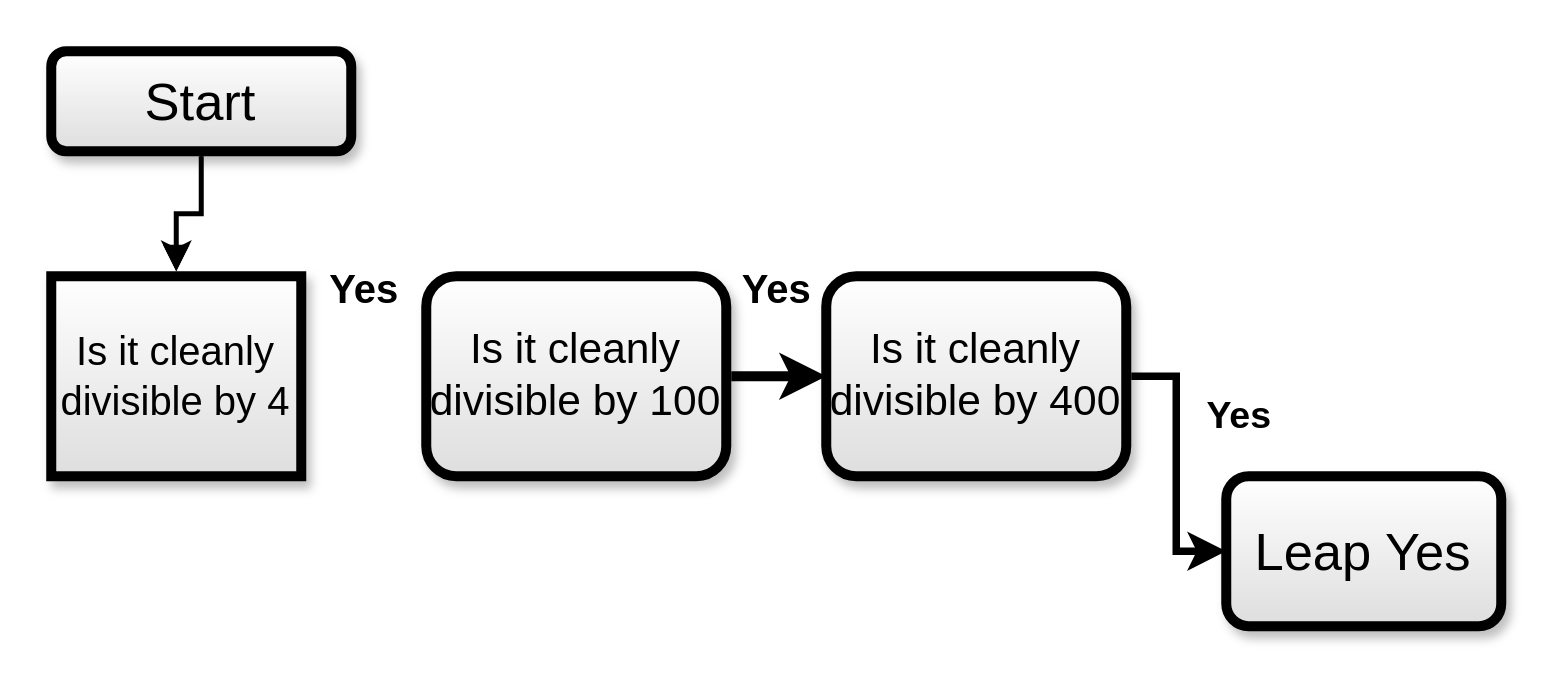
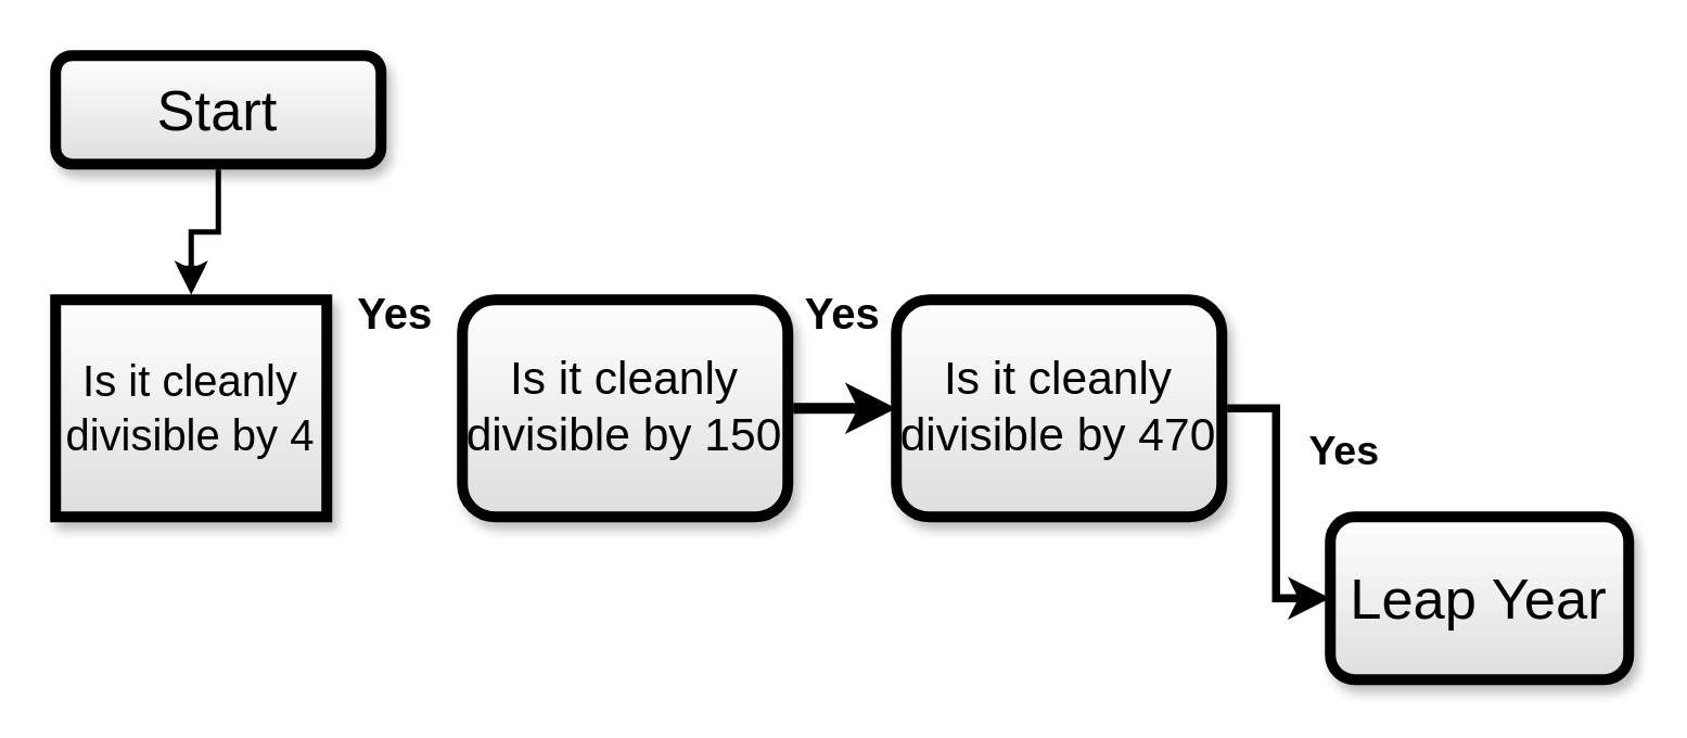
- <mxCell id="6" value="Is it cleanly divisible by 100" style="rounded=1;whiteSpace=wrap;html=1;fontSize=17;glass=0;strokeWidth=4;shadow=1;perimeterSpacing=2;gradientColor=#DEDEDE;" parent="1" vertex="1"><mxGeometry x="170" y="110" width="120" height="80" as="geometry" /></mxCell>
+ <mxCell id="6" value="Is it cleanly divisible by 150" style="rounded=1;whiteSpace=wrap;html=1;fontSize=17;glass=0;strokeWidth=4;shadow=1;perimeterSpacing=2;gradientColor=#DEDEDE;" parent="1" vertex="1"><mxGeometry x="170" y="110" width="120" height="80" as="geometry" /></mxCell>
- <mxCell id="10" value="Is it cleanly divisible by 400" style="rounded=1;whiteSpace=wrap;html=1;fontSize=17;glass=0;strokeWidth=4;shadow=1;perimeterSpacing=2;gradientColor=#DEDEDE;" vertex="1" parent="1"><mxGeometry x="330" y="110" width="120" height="80" as="geometry" /></mxCell>
+ <mxCell id="10" value="Is it cleanly divisible by 470" style="rounded=1;whiteSpace=wrap;html=1;fontSize=17;glass=0;strokeWidth=4;shadow=1;perimeterSpacing=2;gradientColor=#DEDEDE;" vertex="1" parent="1"><mxGeometry x="330" y="110" width="120" height="80" as="geometry" /></mxCell>
- <mxCell id="11" value="Leap Yes" style="rounded=1;whiteSpace=wrap;html=1;fontSize=21;glass=0;strokeWidth=4;shadow=1;perimeterSpacing=2;gradientColor=#DEDEDE;" vertex="1" parent="1"><mxGeometry x="490" y="190" width="110" height="60" as="geometry" /></mxCell>
+ <mxCell id="11" value="Leap Year" style="rounded=1;whiteSpace=wrap;html=1;fontSize=21;glass=0;strokeWidth=4;shadow=1;perimeterSpacing=2;gradientColor=#DEDEDE;" vertex="1" parent="1"><mxGeometry x="490" y="190" width="110" height="60" as="geometry" /></mxCell>
